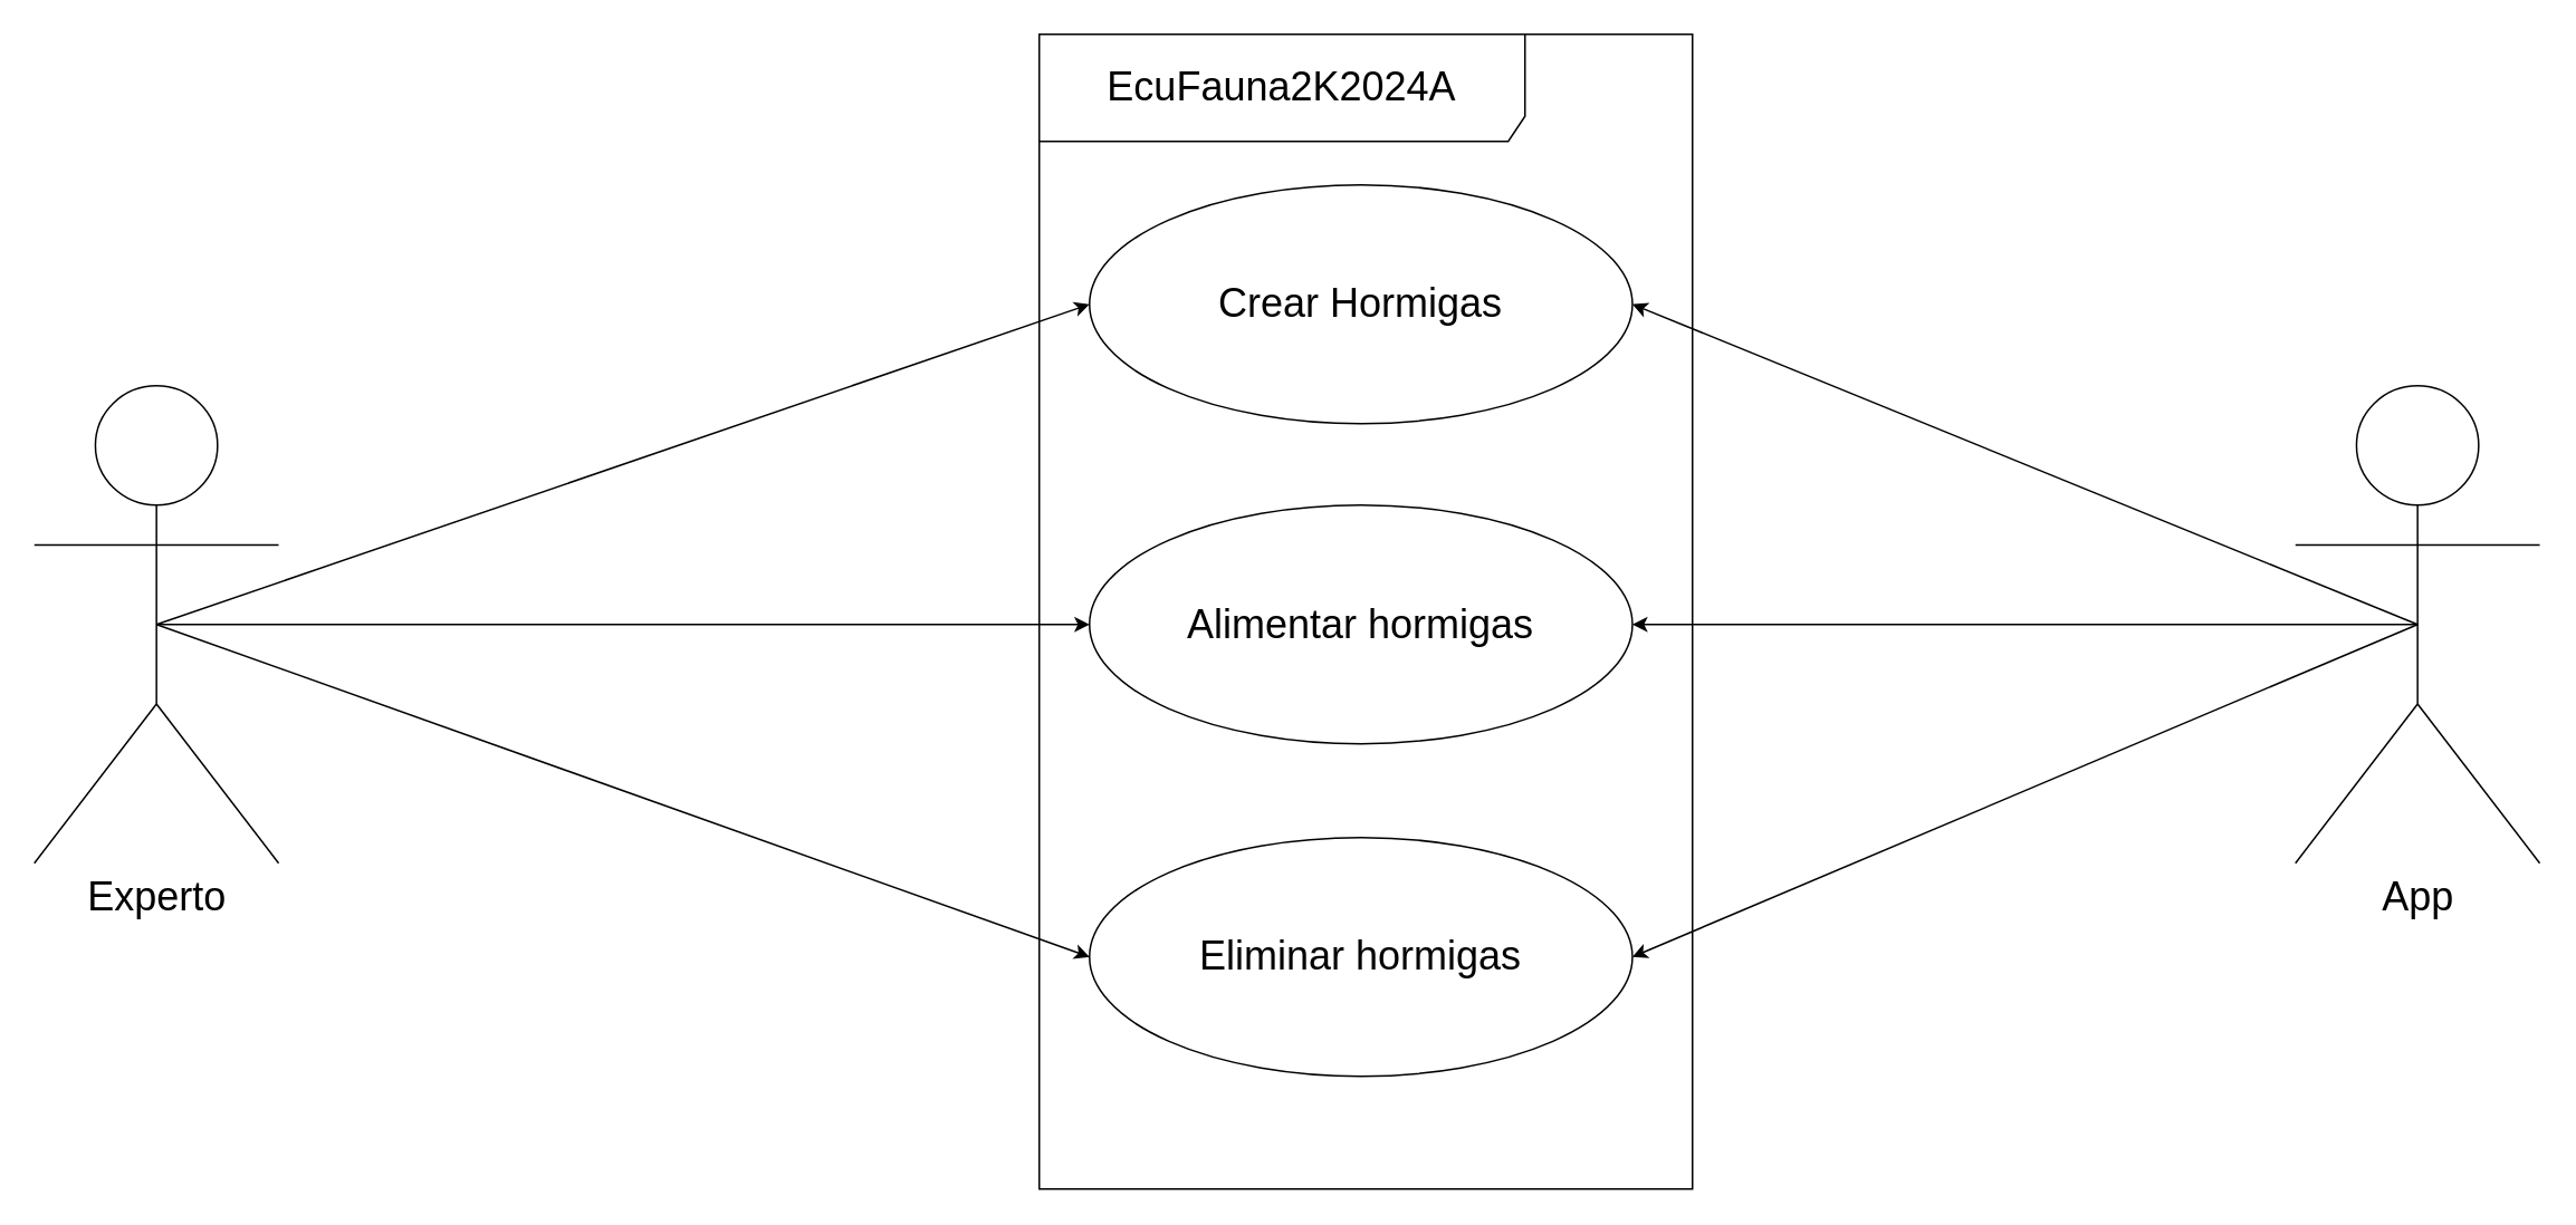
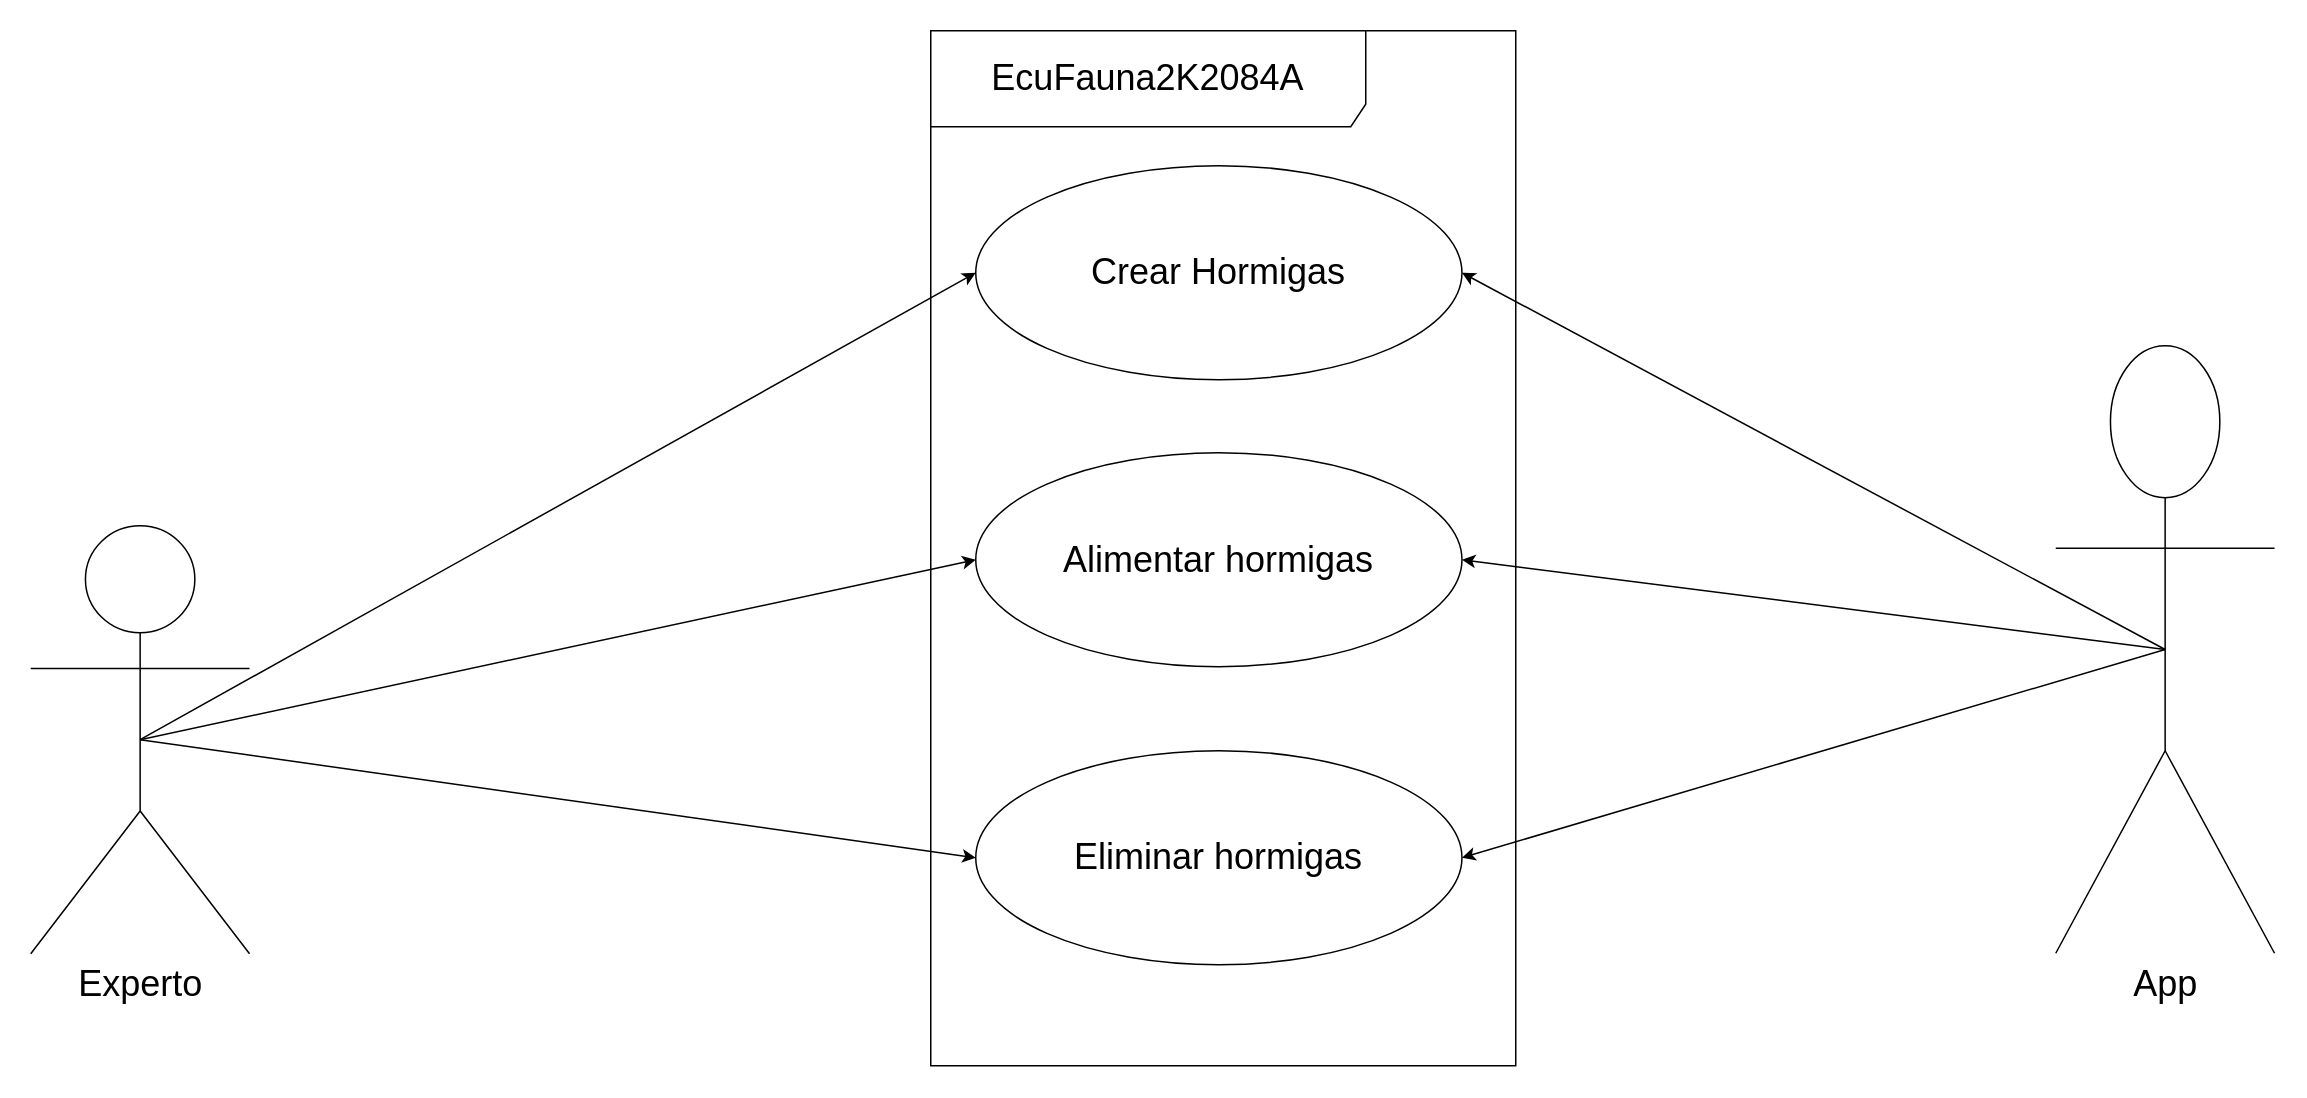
- <mxCell id="12" value="&lt;font style=&quot;font-size: 24px;&quot;&gt;EcuFauna2K2024A&lt;/font&gt;" style="shape=umlFrame;whiteSpace=wrap;html=1;width=290;height=64;container=0;" parent="1" vertex="1"><mxGeometry x="620" y="20" width="390" height="690" as="geometry" /></mxCell>
+ <mxCell id="12" value="&lt;font style=&quot;font-size: 24px;&quot;&gt;EcuFauna2K2084A&lt;/font&gt;" style="shape=umlFrame;whiteSpace=wrap;html=1;width=290;height=64;container=0;" parent="1" vertex="1"><mxGeometry x="620" y="20" width="390" height="690" as="geometry" /></mxCell>
- <mxCell id="10" value="&lt;font style=&quot;font-size: 24px;&quot;&gt;Experto&lt;/font&gt;" style="shape=umlActor;verticalLabelPosition=bottom;verticalAlign=top;html=1;container=0;" parent="1" vertex="1"><mxGeometry x="20" y="230.003" width="145.862" height="285.283" as="geometry" /></mxCell>
+ <mxCell id="10" value="&lt;font style=&quot;font-size: 24px;&quot;&gt;Experto&lt;/font&gt;" style="shape=umlActor;verticalLabelPosition=bottom;verticalAlign=top;html=1;container=0;" parent="1" vertex="1"><mxGeometry x="20" y="350.003" width="145.862" height="285.283" as="geometry" /></mxCell>
- <mxCell id="4" value="&lt;font style=&quot;font-size: 24px;&quot;&gt;App&lt;/font&gt;" style="shape=umlActor;verticalLabelPosition=bottom;verticalAlign=top;html=1;container=0;" parent="1" vertex="1"><mxGeometry x="1369.998" y="230.004" width="145.862" height="285.283" as="geometry" /></mxCell>
+ <mxCell id="4" value="&lt;font style=&quot;font-size: 24px;&quot;&gt;App&lt;/font&gt;" style="shape=umlActor;verticalLabelPosition=bottom;verticalAlign=top;html=1;container=0;" parent="1" vertex="1"><mxGeometry x="1369.998" y="230.004" width="145.862" height="405" as="geometry" /></mxCell>
